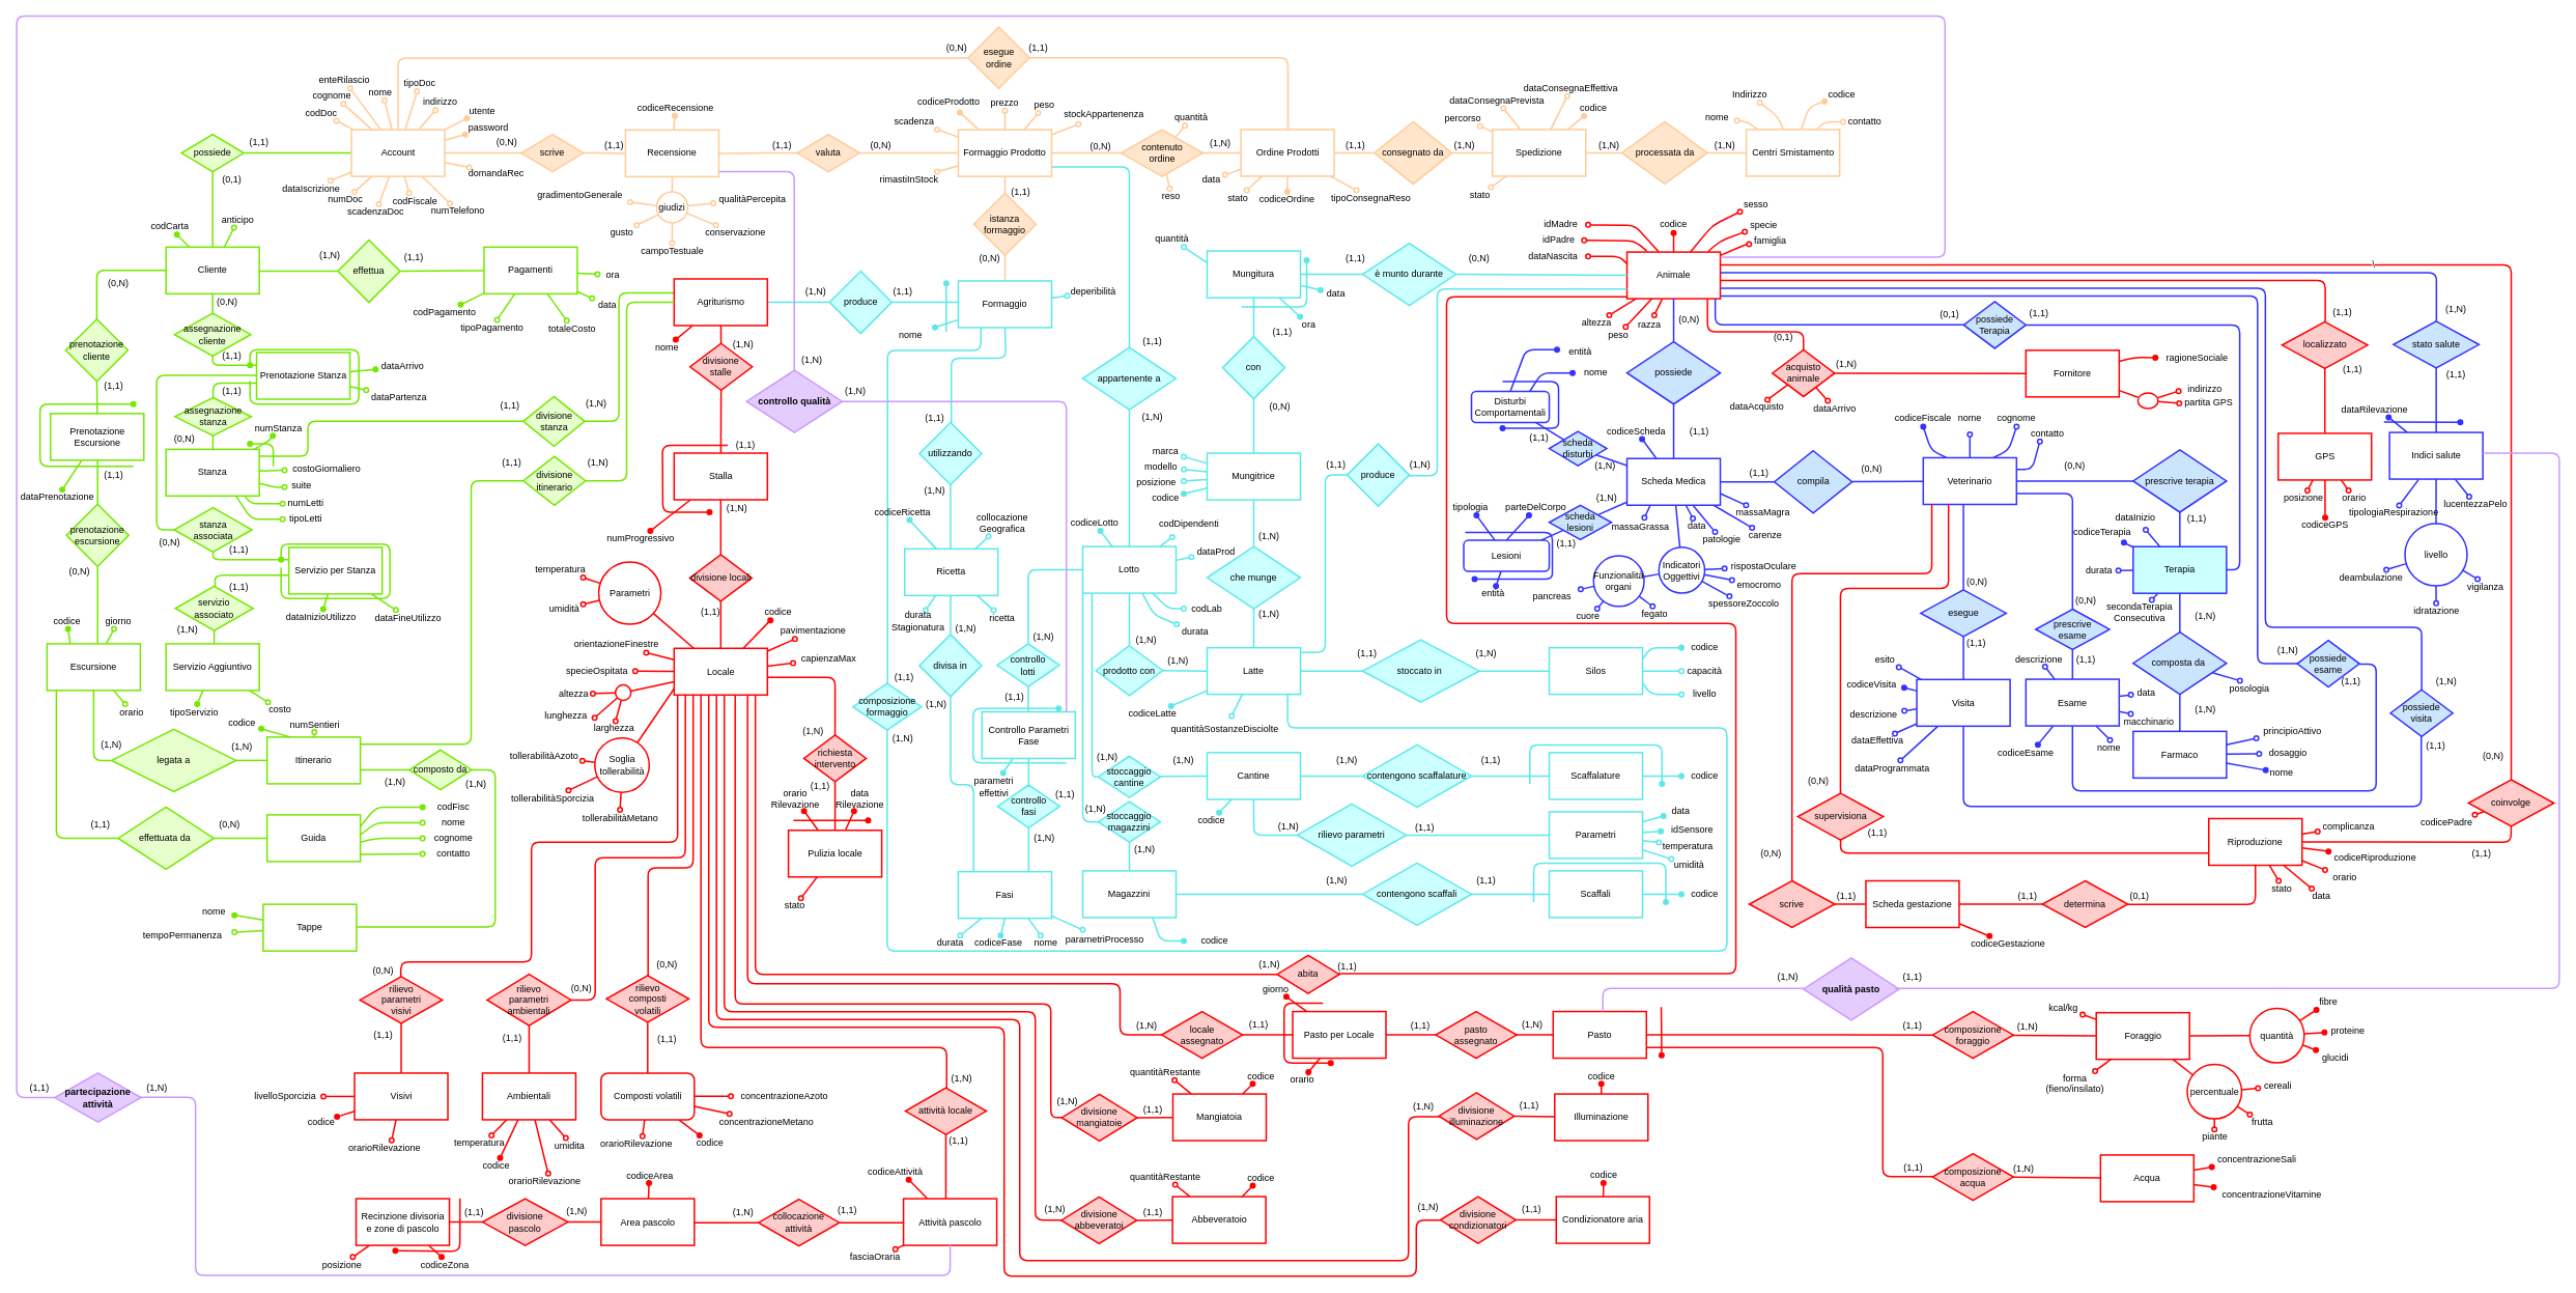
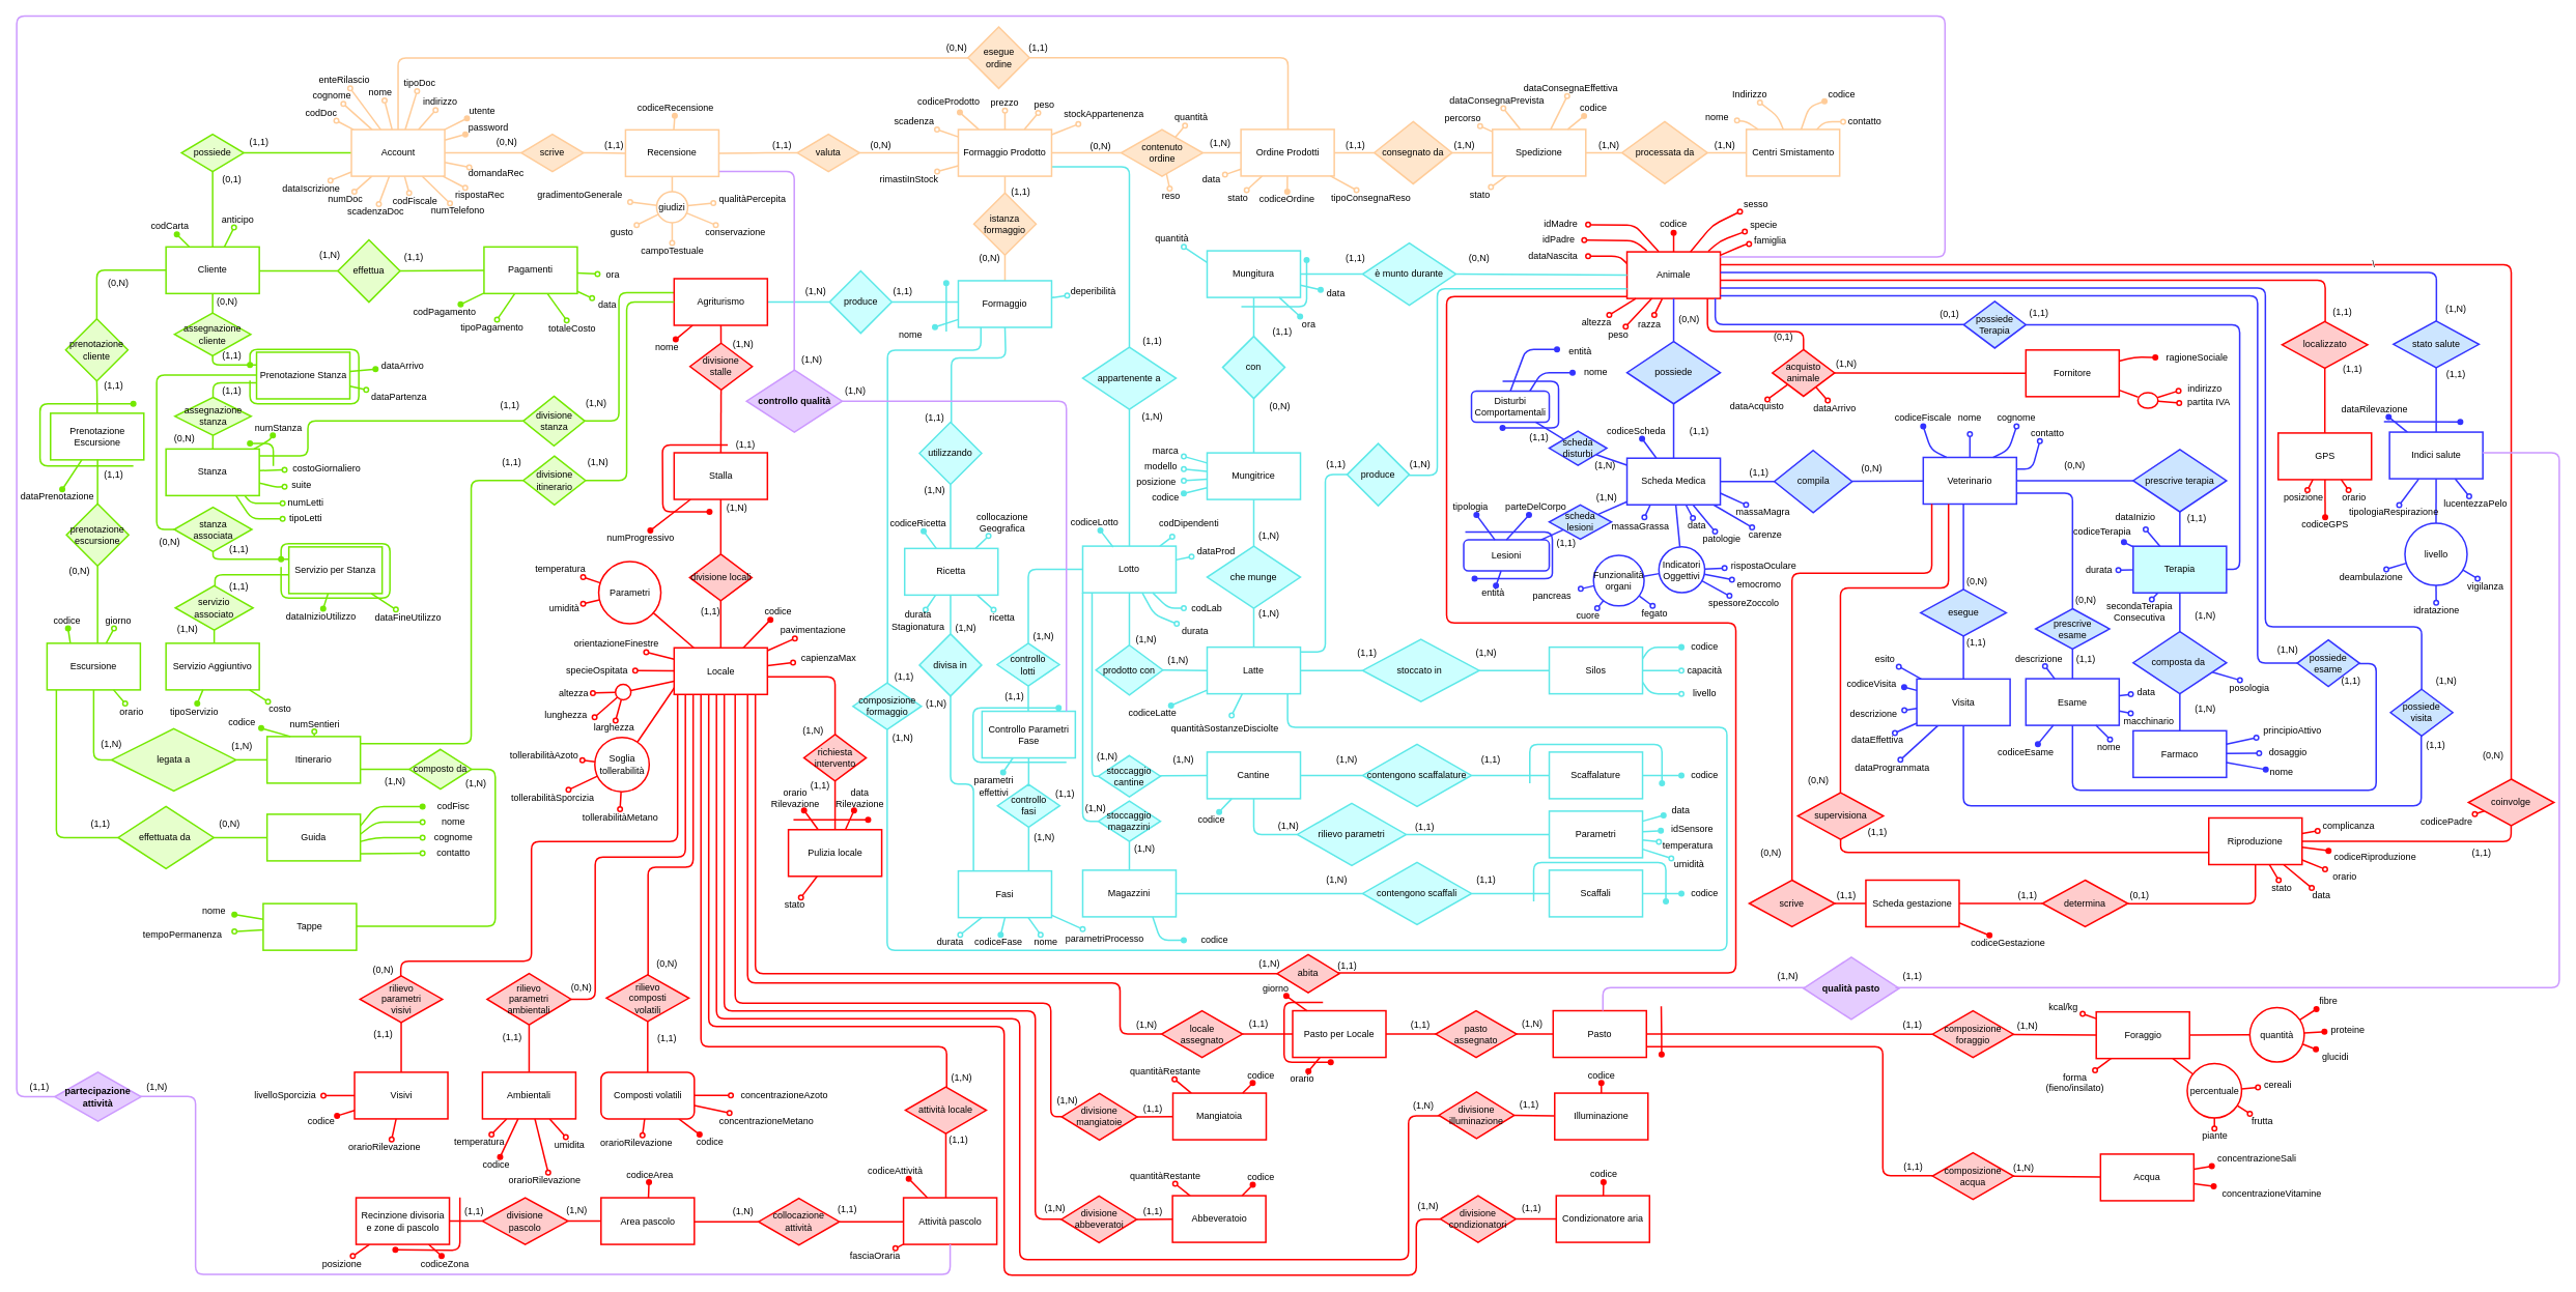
+ <mxCell id="575" value="" style="endArrow=oval;html=1;startArrow=none;startFill=0;endFill=0;strokeColor=#FFCC99;strokeWidth=2;" parent="1" source="571" target="579" edge="1"><mxGeometry width="50" height="50" relative="1" as="geometry"><mxPoint x="525.5" y="231" as="sourcePoint" /><mxPoint x="611.5" y="261" as="targetPoint" /><Array as="points" /></mxGeometry></mxCell>
+ <mxCell id="579" value="rispostaRec" style="text;html=1;strokeColor=none;fillColor=none;align=center;verticalAlign=middle;whiteSpace=wrap;rounded=0;" parent="1" vertex="1"><mxGeometry x="587" y="241" width="60" height="20" as="geometry" /></mxCell>
- <mxCell id="69" value="partita GPS&lt;br&gt;" style="text;html=1;resizable=0;points=[];autosize=1;align=center;verticalAlign=top;spacingTop=-4;fontSize=12;" parent="1" vertex="1"><mxGeometry x="2805" y="506.643" width="70" height="20" as="geometry" /></mxCell>
+ <mxCell id="69" value="partita IVA&lt;br&gt;" style="text;html=1;resizable=0;points=[];autosize=1;align=center;verticalAlign=top;spacingTop=-4;fontSize=12;" parent="1" vertex="1"><mxGeometry x="2805" y="506.643" width="70" height="20" as="geometry" /></mxCell>
- <mxCell id="814" value="codiceRicetta" style="text;html=1;strokeColor=none;fillColor=none;align=center;verticalAlign=middle;whiteSpace=wrap;rounded=0;" parent="1" vertex="1"><mxGeometry x="1133.5" y="648" width="53" height="20" as="geometry" /></mxCell>
+ <mxCell id="814" value="codiceRicetta" style="text;html=1;strokeColor=none;fillColor=none;align=center;verticalAlign=middle;whiteSpace=wrap;rounded=0;" parent="1" vertex="1"><mxGeometry x="1153.5" y="663" width="53" height="20" as="geometry" /></mxCell>
